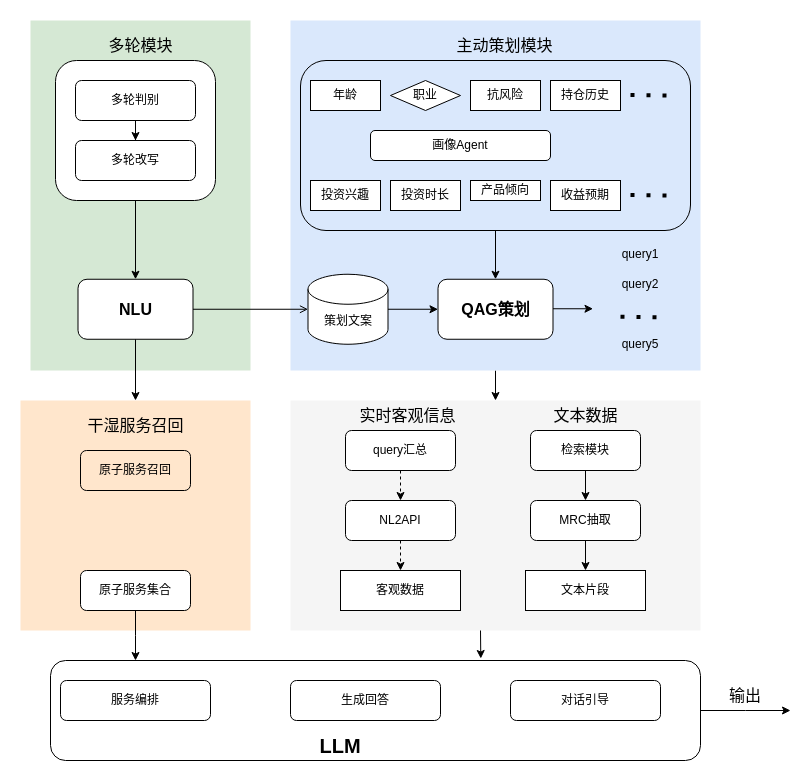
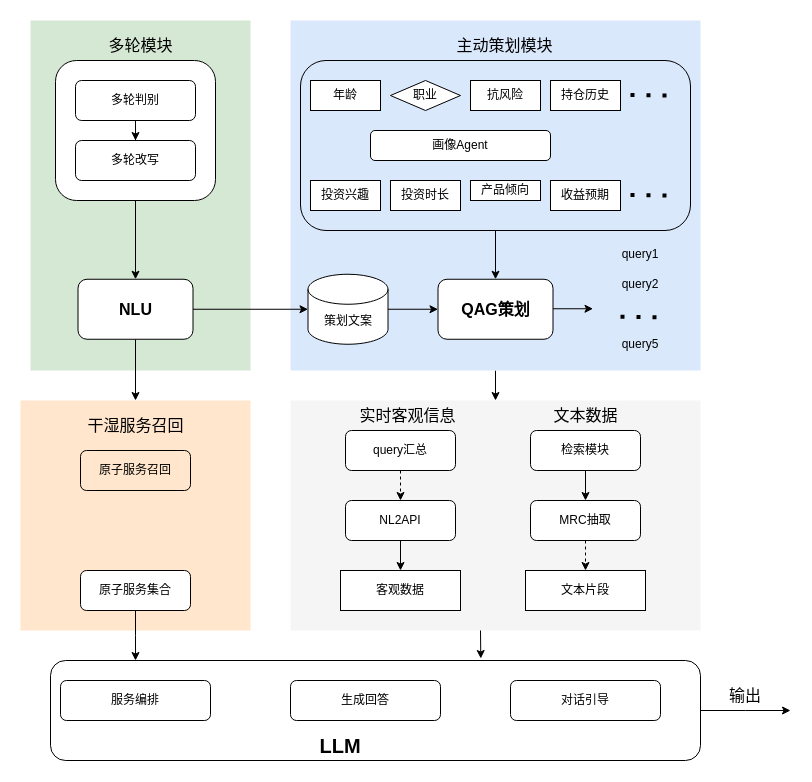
- <mxCell id="16" style="edgeStyle=orthogonalEdgeStyle;rounded=0;orthogonalLoop=1;jettySize=auto;html=1;exitX=1;exitY=0.5;exitDx=0;exitDy=0;entryX=0;entryY=0.5;entryDx=0;entryDy=0;entryPerimeter=0;endArrow=open;" edge="1" parent="1" source="18" target="31"><mxGeometry relative="1" as="geometry"><mxPoint x="222.5" y="308.75" as="targetPoint" /><Array as="points" /></mxGeometry></mxCell>
+ <mxCell id="16" style="edgeStyle=orthogonalEdgeStyle;rounded=0;orthogonalLoop=1;jettySize=auto;html=1;exitX=1;exitY=0.5;exitDx=0;exitDy=0;entryX=0;entryY=0.5;entryDx=0;entryDy=0;entryPerimeter=0;" edge="1" parent="1" source="18" target="31"><mxGeometry relative="1" as="geometry"><mxPoint x="222.5" y="308.75" as="targetPoint" /><Array as="points" /></mxGeometry></mxCell>
- <mxCell id="41" style="edgeStyle=orthogonalEdgeStyle;rounded=0;orthogonalLoop=1;jettySize=auto;html=1;exitX=0.5;exitY=1;exitDx=0;exitDy=0;entryX=0.5;entryY=0;entryDx=0;entryDy=0;dashed=1;" edge="1" parent="1" source="42" target="43"><mxGeometry relative="1" as="geometry" /></mxCell>
+ <mxCell id="41" style="edgeStyle=orthogonalEdgeStyle;rounded=0;orthogonalLoop=1;jettySize=auto;html=1;exitX=0.5;exitY=1;exitDx=0;exitDy=0;entryX=0.5;entryY=0;entryDx=0;entryDy=0;" edge="1" parent="1" source="42" target="43"><mxGeometry relative="1" as="geometry" /></mxCell>
- <mxCell id="46" style="edgeStyle=orthogonalEdgeStyle;rounded=0;orthogonalLoop=1;jettySize=auto;html=1;exitX=0.5;exitY=1;exitDx=0;exitDy=0;entryX=0.5;entryY=0;entryDx=0;entryDy=0;" edge="1" parent="1" source="47" target="48"><mxGeometry relative="1" as="geometry" /></mxCell>
+ <mxCell id="46" style="edgeStyle=orthogonalEdgeStyle;rounded=0;orthogonalLoop=1;jettySize=auto;html=1;exitX=0.5;exitY=1;exitDx=0;exitDy=0;entryX=0.5;entryY=0;entryDx=0;entryDy=0;dashed=1;" edge="1" parent="1" source="47" target="48"><mxGeometry relative="1" as="geometry" /></mxCell>
